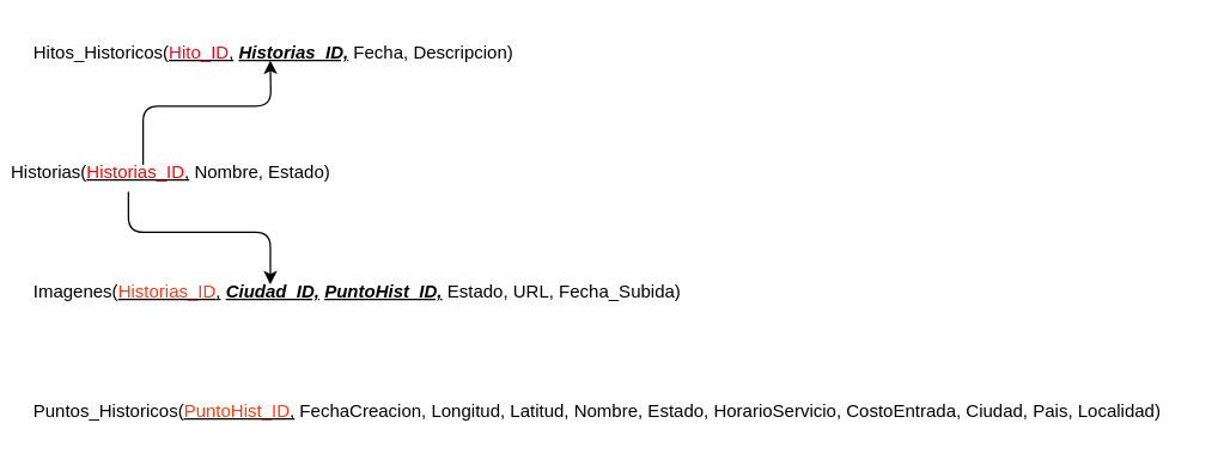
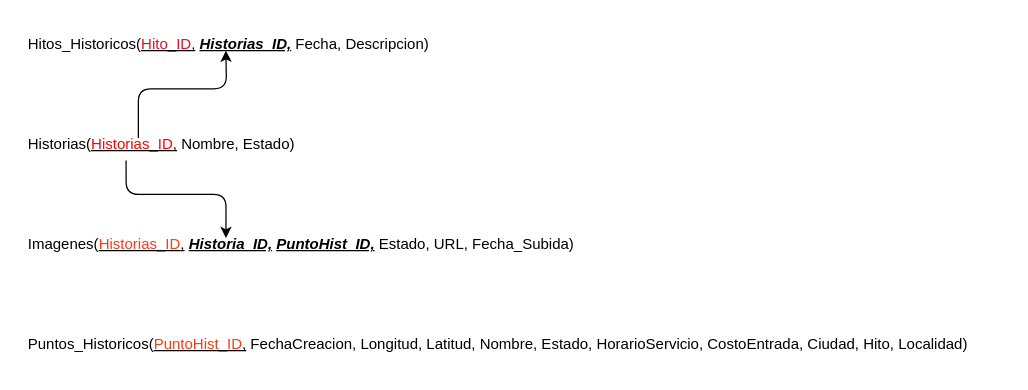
- <mxCell id="3" value="Historias(&lt;u&gt;&lt;font style=&quot;color: light-dark(rgb(255, 0, 0), rgb(237, 237, 237));&quot;&gt;Historias_ID&lt;/font&gt;,&lt;/u&gt;&amp;nbsp;Nombre, Estado)" style="text;html=1;align=left;verticalAlign=middle;resizable=0;points=[];autosize=1;strokeColor=none;fillColor=none;" parent="1" vertex="1"><mxGeometry x="5" y="100" width="240" height="30" as="geometry" /></mxCell>
+ <mxCell id="3" value="Historias(&lt;u&gt;&lt;font style=&quot;color: light-dark(rgb(255, 0, 0), rgb(237, 237, 237));&quot;&gt;Historias_ID&lt;/font&gt;,&lt;/u&gt;&amp;nbsp;Nombre, Estado)" style="text;html=1;align=left;verticalAlign=middle;resizable=0;points=[];autosize=1;strokeColor=none;fillColor=none;" parent="1" vertex="1"><mxGeometry x="20" y="100" width="240" height="30" as="geometry" /></mxCell>
- <mxCell id="4" value="Imagenes(&lt;u&gt;&lt;font style=&quot;color: light-dark(rgb(255, 58, 18), rgb(237, 237, 237));&quot;&gt;Historias_ID&lt;/font&gt;,&lt;/u&gt; &lt;i style=&quot;text-decoration-line: underline; font-weight: bold;&quot;&gt;Ciudad_ID,&lt;/i&gt; &lt;i style=&quot;text-decoration-line: underline; font-weight: bold;&quot;&gt;PuntoHist_ID,&lt;/i&gt;&amp;nbsp;Estado, URL, Fecha_Subida)" style="text;html=1;align=left;verticalAlign=middle;resizable=0;points=[];autosize=1;strokeColor=none;fillColor=none;" parent="1" vertex="1"><mxGeometry x="20" y="180" width="460" height="30" as="geometry" /></mxCell>
+ <mxCell id="4" value="Imagenes(&lt;u&gt;&lt;font style=&quot;color: light-dark(rgb(255, 58, 18), rgb(237, 237, 237));&quot;&gt;Historias_ID&lt;/font&gt;,&lt;/u&gt; &lt;i style=&quot;text-decoration-line: underline; font-weight: bold;&quot;&gt;Historia_ID,&lt;/i&gt; &lt;i style=&quot;text-decoration-line: underline; font-weight: bold;&quot;&gt;PuntoHist_ID,&lt;/i&gt;&amp;nbsp;Estado, URL, Fecha_Subida)" style="text;html=1;align=left;verticalAlign=middle;resizable=0;points=[];autosize=1;strokeColor=none;fillColor=none;" parent="1" vertex="1"><mxGeometry x="20" y="180" width="460" height="30" as="geometry" /></mxCell>
- <mxCell id="5" value="Puntos_Historicos(&lt;u&gt;&lt;font style=&quot;color: rgb(255, 58, 18);&quot;&gt;PuntoHist_ID&lt;/font&gt;,&lt;/u&gt;&amp;nbsp;FechaCreacion, Longitud, Latitud, Nombre, Estado, HorarioServicio, CostoEntrada, Ciudad, Pais, Localidad)" style="text;html=1;align=left;verticalAlign=middle;resizable=0;points=[];autosize=1;strokeColor=none;fillColor=none;" parent="1" vertex="1"><mxGeometry x="20" y="260" width="780" height="30" as="geometry" /></mxCell>
+ <mxCell id="5" value="Puntos_Historicos(&lt;u&gt;&lt;font style=&quot;color: rgb(255, 58, 18);&quot;&gt;PuntoHist_ID&lt;/font&gt;,&lt;/u&gt;&amp;nbsp;FechaCreacion, Longitud, Latitud, Nombre, Estado, HorarioServicio, CostoEntrada, Ciudad, Hito, Localidad)" style="text;html=1;align=left;verticalAlign=middle;resizable=0;points=[];autosize=1;strokeColor=none;fillColor=none;" parent="1" vertex="1"><mxGeometry x="20" y="260" width="780" height="30" as="geometry" /></mxCell>
